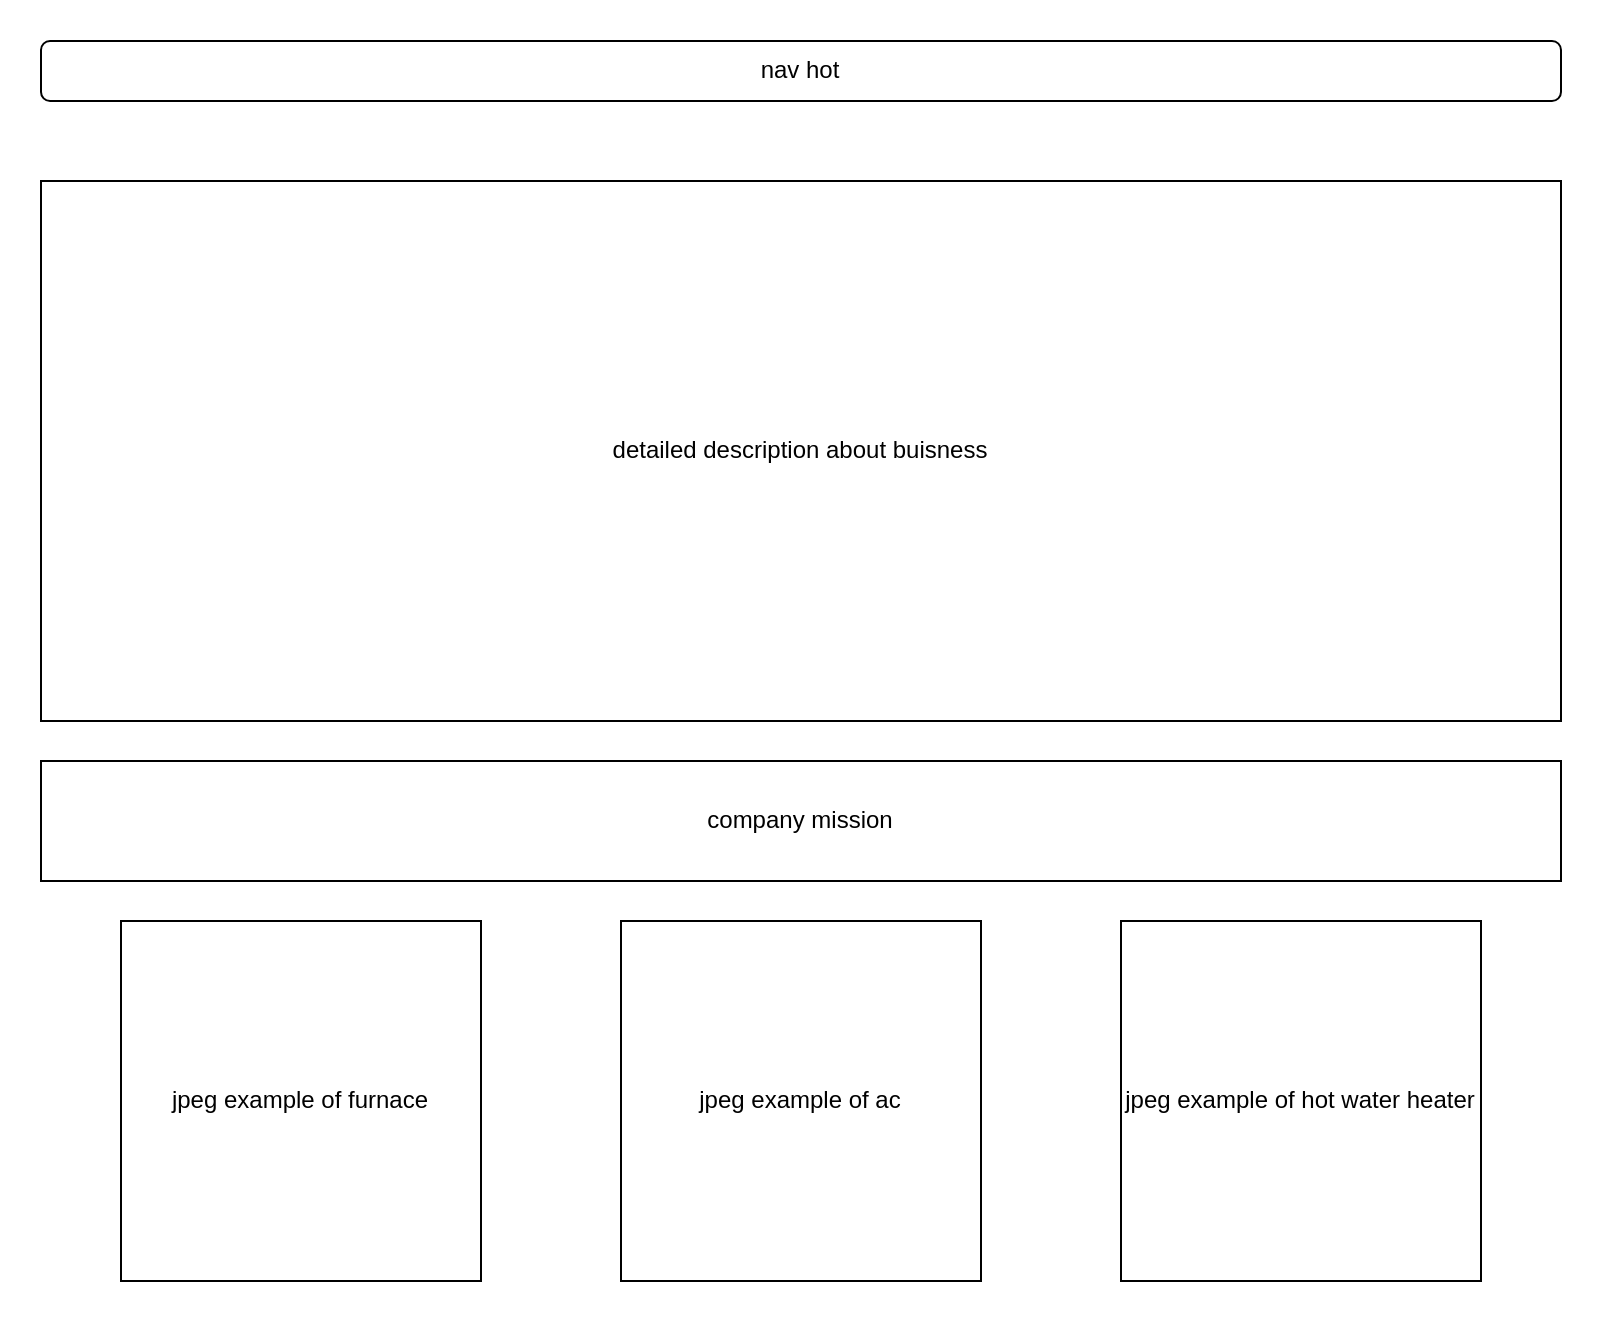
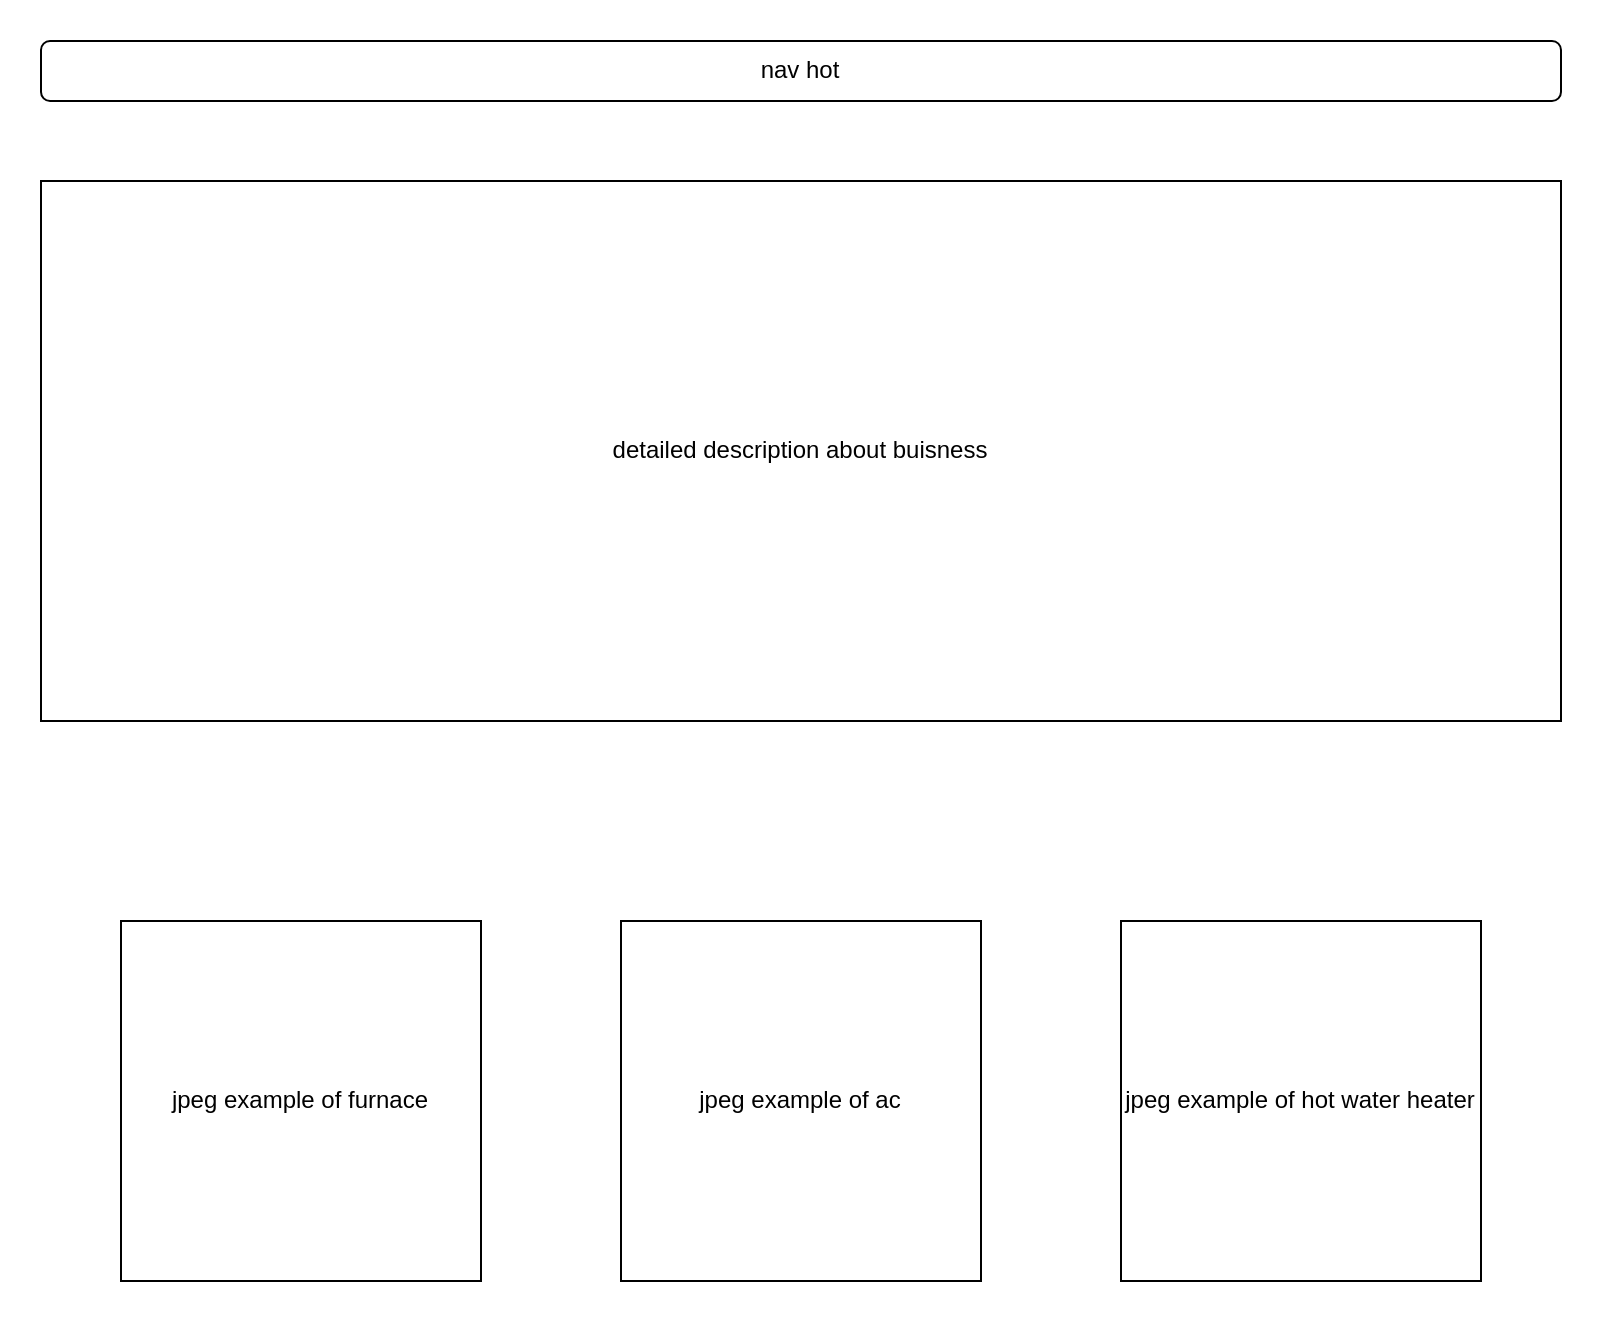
- <mxCell id="4" value="company mission " parent="1" style="rounded=0;whiteSpace=wrap;html=1;" vertex="1"><mxGeometry as="geometry" x="20" y="380" width="760" height="60" /></mxCell>
